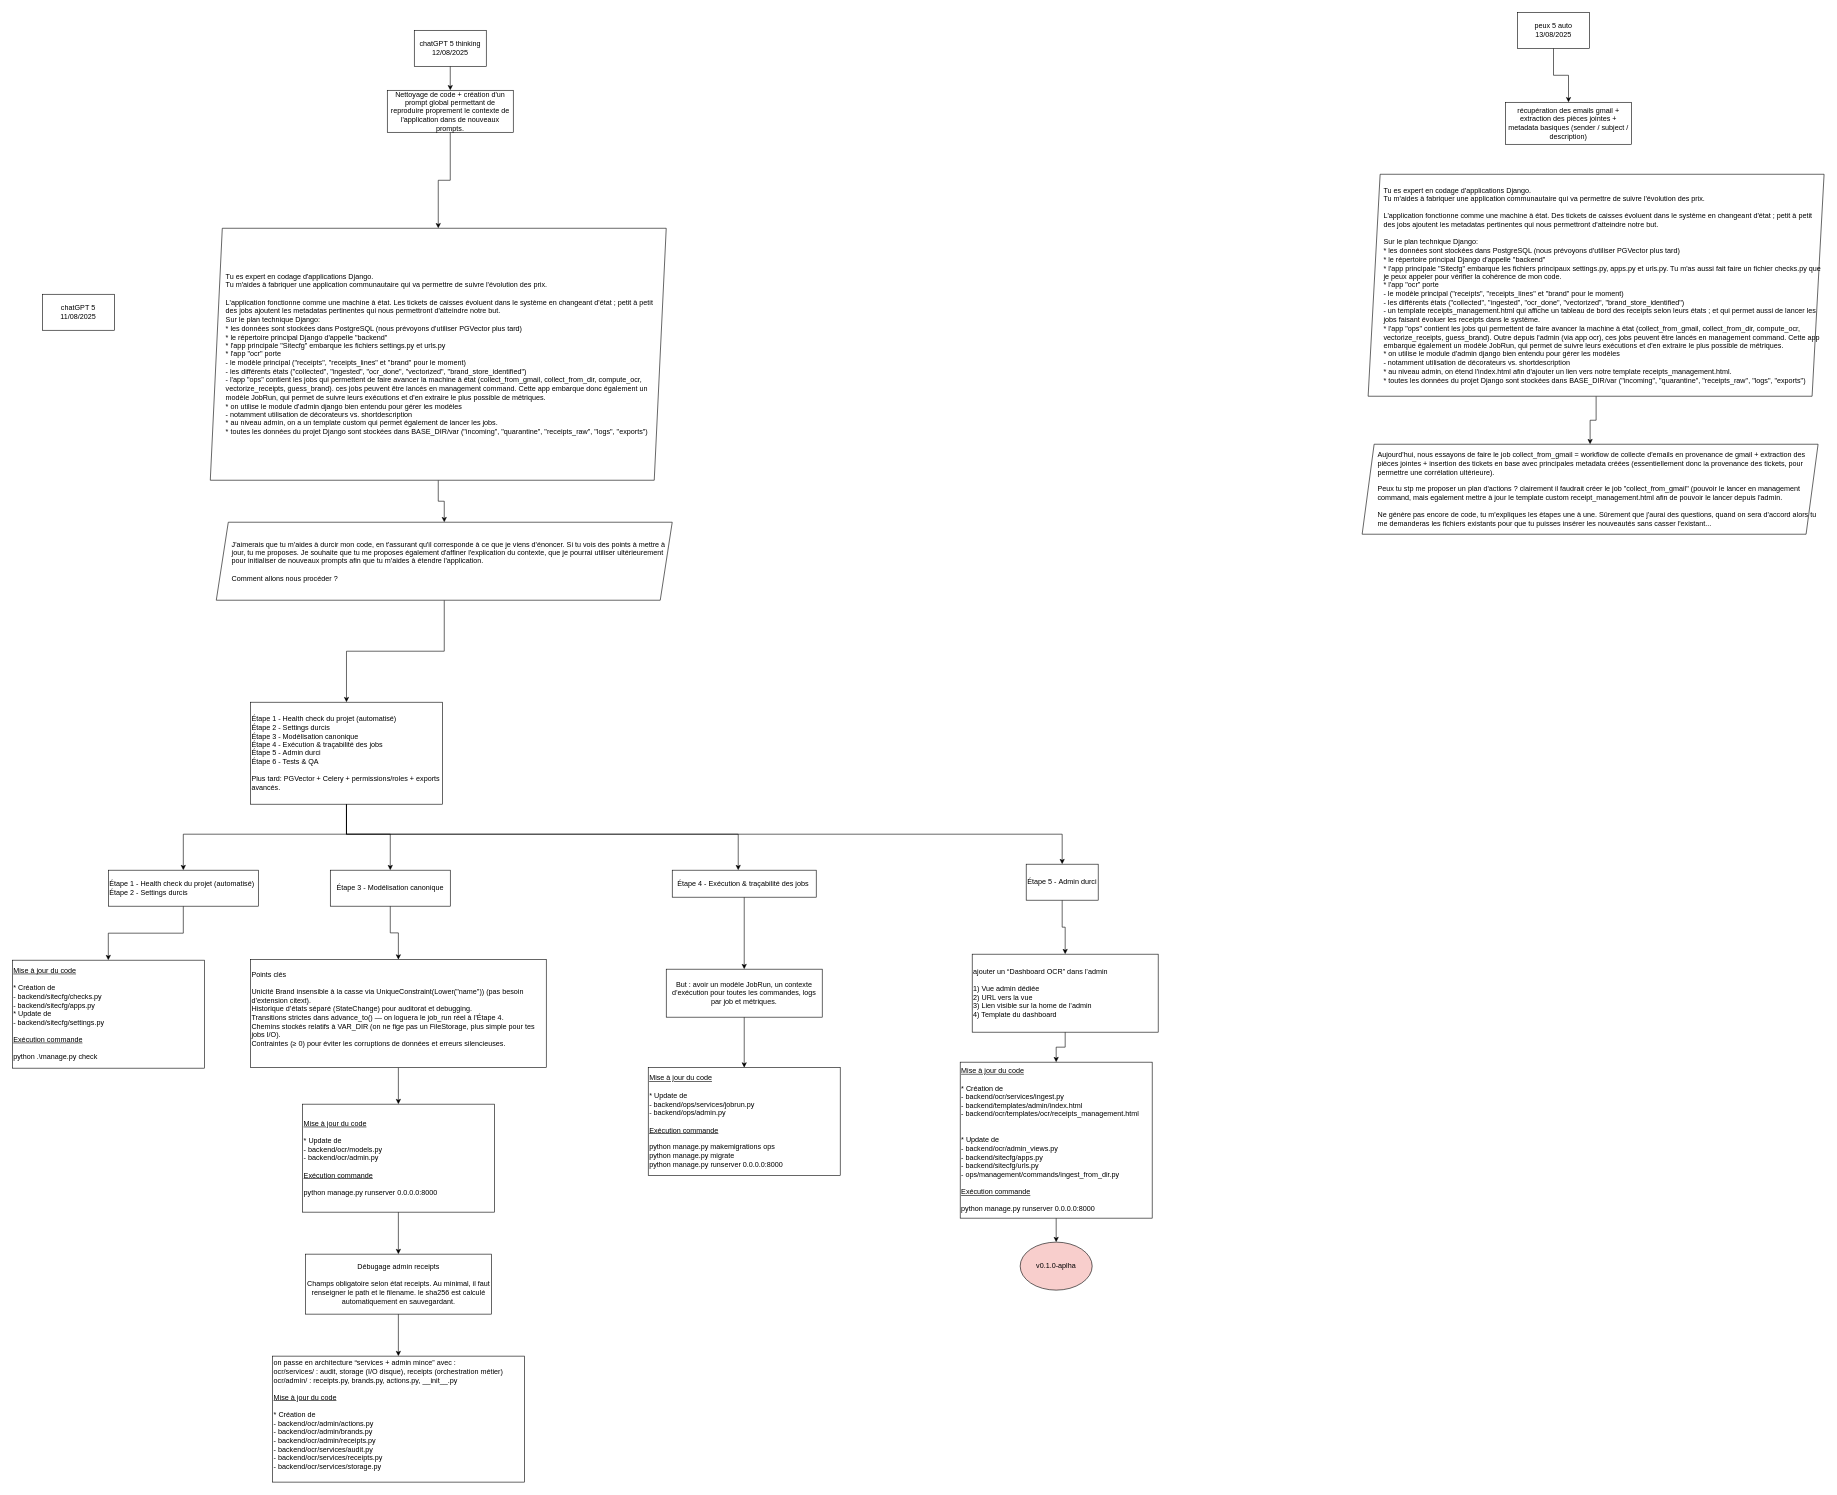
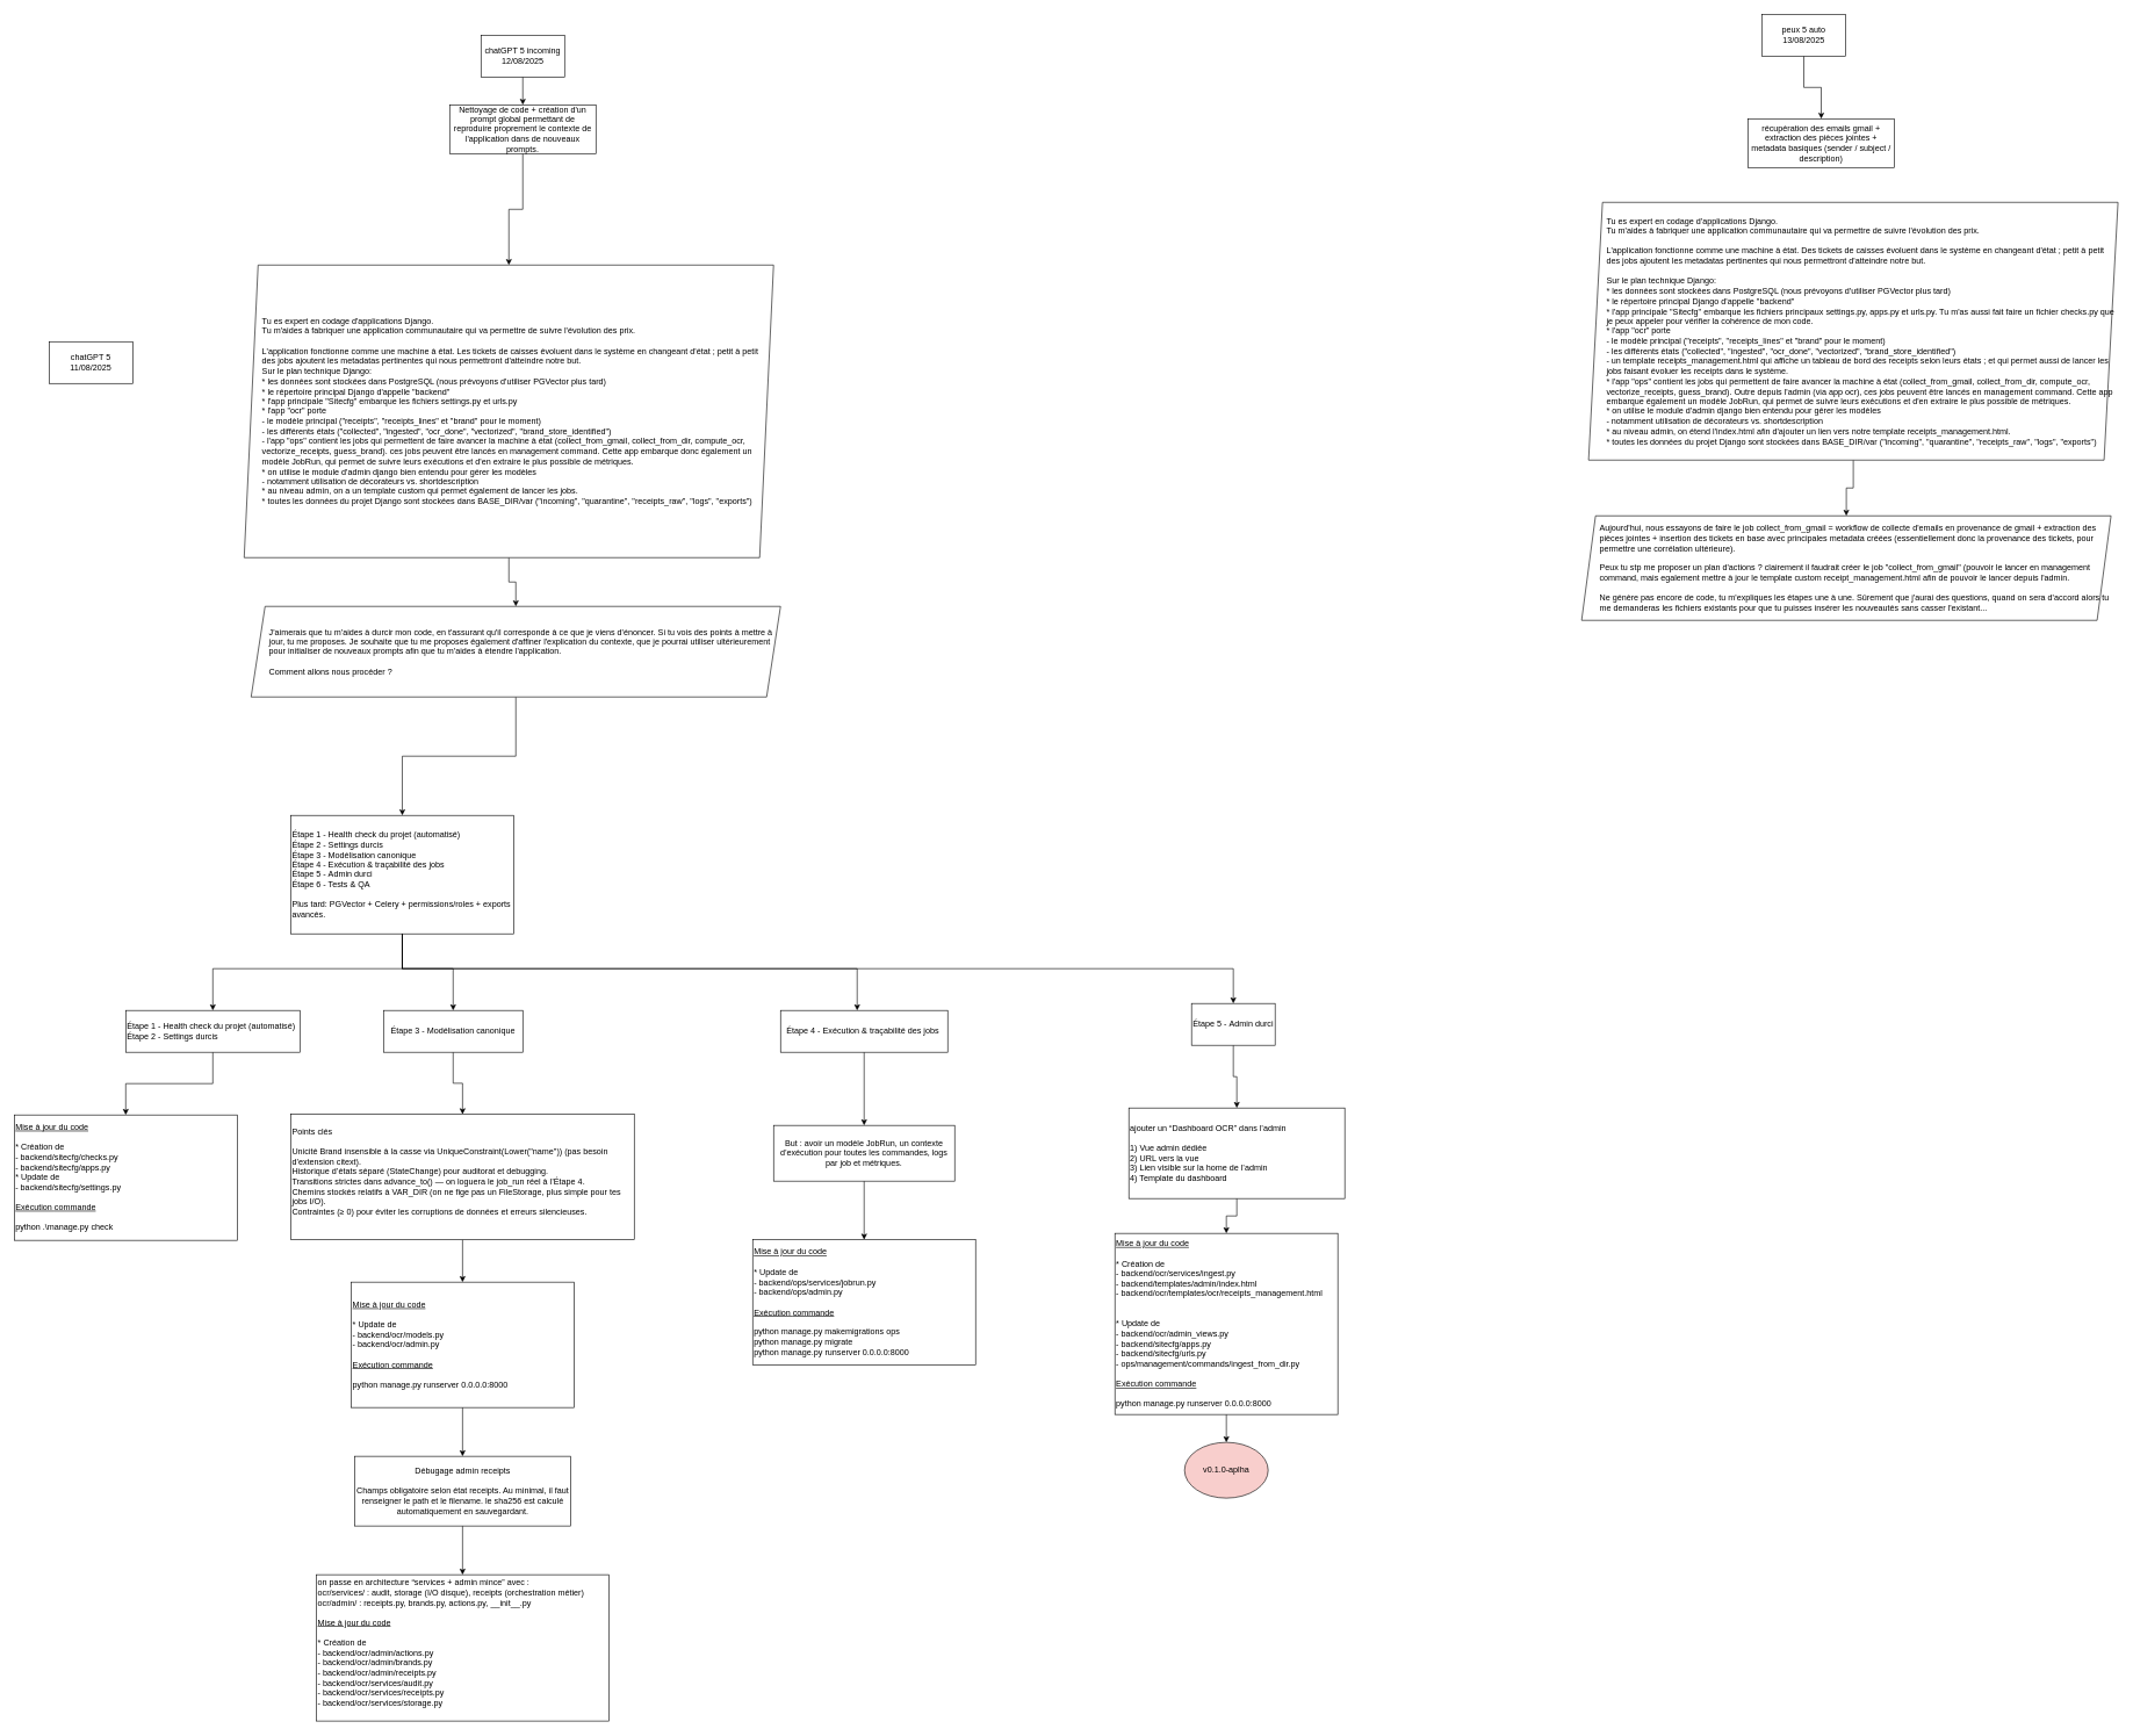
- <mxCell id="7" value="chatGPT 5 thinking&lt;div&gt;12/08/2025&lt;/div&gt;" style="rounded=0;whiteSpace=wrap;html=1;" parent="1" vertex="1"><mxGeometry x="690" y="50" width="120" height="60" as="geometry" /></mxCell>
+ <mxCell id="7" value="chatGPT 5 incoming&lt;div&gt;12/08/2025&lt;/div&gt;" style="rounded=0;whiteSpace=wrap;html=1;" parent="1" vertex="1"><mxGeometry x="690" y="50" width="120" height="60" as="geometry" /></mxCell>
- <mxCell id="33" value="&lt;div style=&quot;text-align: left;&quot;&gt;&lt;span style=&quot;text-align: center;&quot; data-end=&quot;276&quot; data-start=&quot;227&quot;&gt;&lt;span data-end=&quot;276&quot; data-start=&quot;227&quot;&gt;&lt;span data-end=&quot;721&quot; data-start=&quot;692&quot;&gt;&lt;span data-end=&quot;1105&quot; data-start=&quot;1069&quot;&gt;&lt;span data-end=&quot;1663&quot; data-start=&quot;1617&quot;&gt;Étape 4 -&amp;nbsp;&lt;/span&gt;&lt;/span&gt;&lt;/span&gt;&lt;/span&gt;Exécution &amp;amp; traçabilité des jobs&amp;nbsp;&lt;/span&gt;&lt;/div&gt;" style="rounded=0;whiteSpace=wrap;html=1;" parent="1" vertex="1"><mxGeometry x="1120" y="1450" width="240" height="45" as="geometry" /></mxCell>
+ <mxCell id="33" value="&lt;div style=&quot;text-align: left;&quot;&gt;&lt;span style=&quot;text-align: center;&quot; data-end=&quot;276&quot; data-start=&quot;227&quot;&gt;&lt;span data-end=&quot;276&quot; data-start=&quot;227&quot;&gt;&lt;span data-end=&quot;721&quot; data-start=&quot;692&quot;&gt;&lt;span data-end=&quot;1105&quot; data-start=&quot;1069&quot;&gt;&lt;span data-end=&quot;1663&quot; data-start=&quot;1617&quot;&gt;Étape 4 -&amp;nbsp;&lt;/span&gt;&lt;/span&gt;&lt;/span&gt;&lt;/span&gt;Exécution &amp;amp; traçabilité des jobs&amp;nbsp;&lt;/span&gt;&lt;/div&gt;" style="rounded=0;whiteSpace=wrap;html=1;" parent="1" vertex="1"><mxGeometry x="1120" y="1450" width="240" height="60" as="geometry" /></mxCell>
